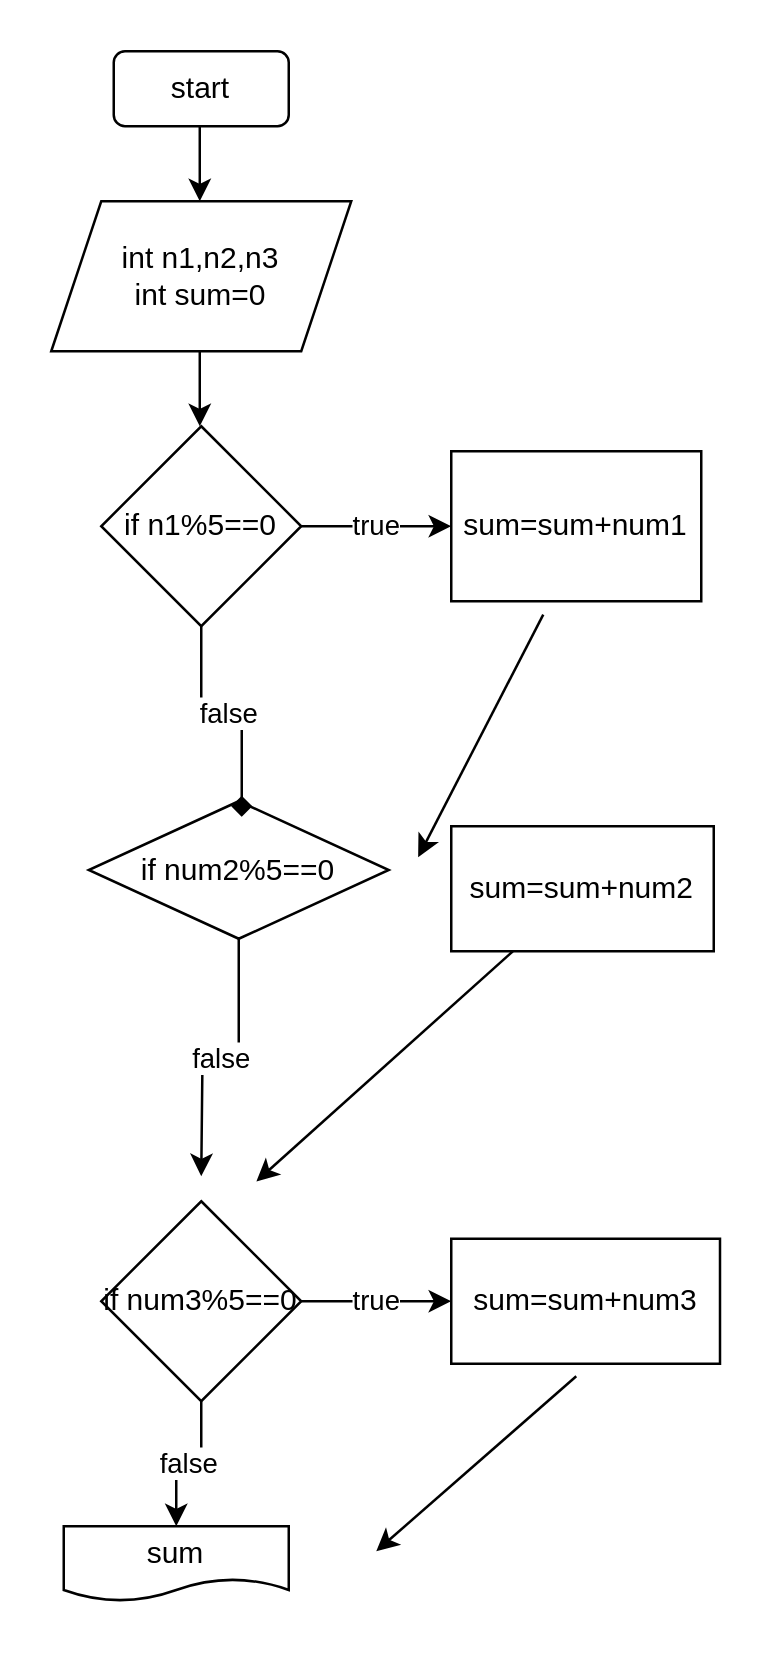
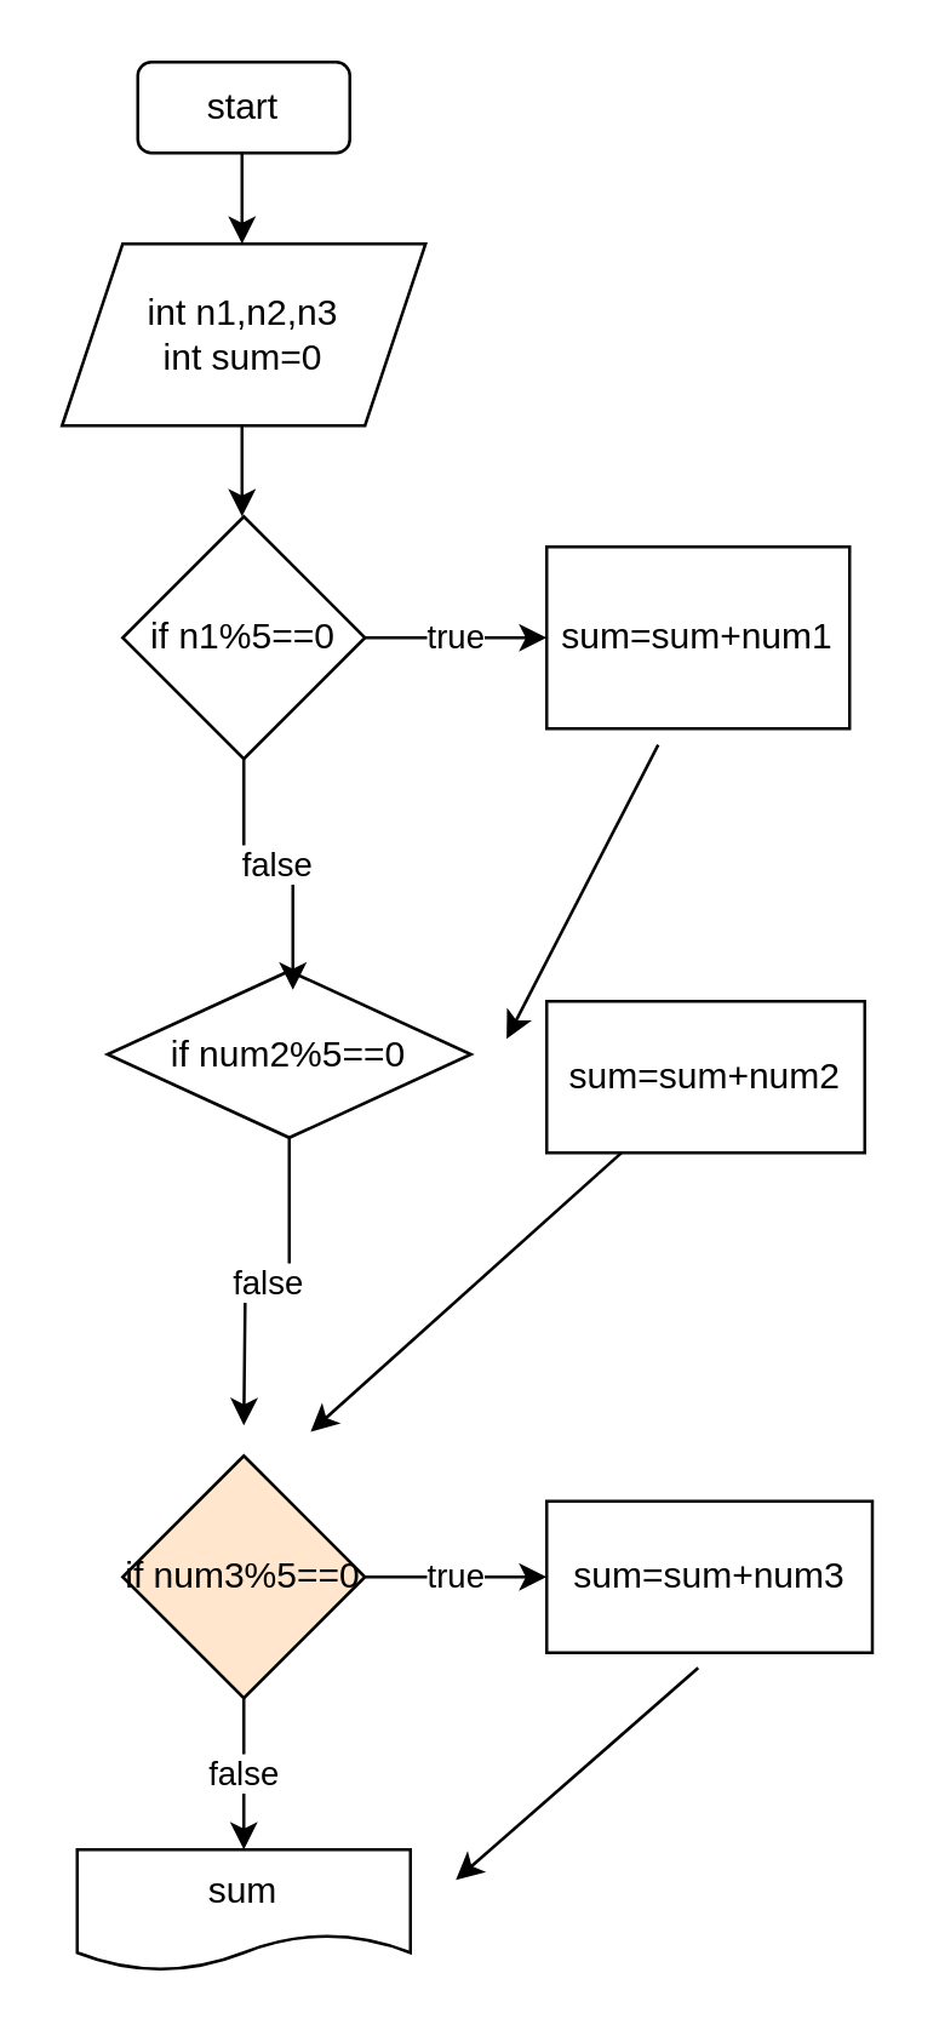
- <mxCell id="9" value="false" style="edgeStyle=orthogonalEdgeStyle;rounded=0;orthogonalLoop=1;jettySize=auto;html=1;entryX=0.51;entryY=0.113;entryDx=0;entryDy=0;entryPerimeter=0;endArrow=diamond;" edge="1" parent="1" source="5" target="7"><mxGeometry relative="1" as="geometry" /></mxCell>
+ <mxCell id="9" value="false" style="edgeStyle=orthogonalEdgeStyle;rounded=0;orthogonalLoop=1;jettySize=auto;html=1;entryX=0.51;entryY=0.113;entryDx=0;entryDy=0;entryPerimeter=0;" edge="1" parent="1" source="5" target="7"><mxGeometry relative="1" as="geometry" /></mxCell>
- <mxCell id="13" value="if num3%5==0" style="rhombus;whiteSpace=wrap;html=1;" vertex="1" parent="1"><mxGeometry x="40" y="480" width="80" height="80" as="geometry" /></mxCell>
+ <mxCell id="13" value="if num3%5==0" style="rhombus;whiteSpace=wrap;html=1;fillColor=#ffe6cc;" vertex="1" parent="1"><mxGeometry x="40" y="480" width="80" height="80" as="geometry" /></mxCell>
- <mxCell id="20" value="sum" style="shape=document;whiteSpace=wrap;html=1;boundedLbl=1;" vertex="1" parent="1"><mxGeometry x="25" y="610" width="90" height="30" as="geometry" /></mxCell>
+ <mxCell id="20" value="sum" style="shape=document;whiteSpace=wrap;html=1;boundedLbl=1;" vertex="1" parent="1"><mxGeometry x="25" y="610" width="110" height="40" as="geometry" /></mxCell>
